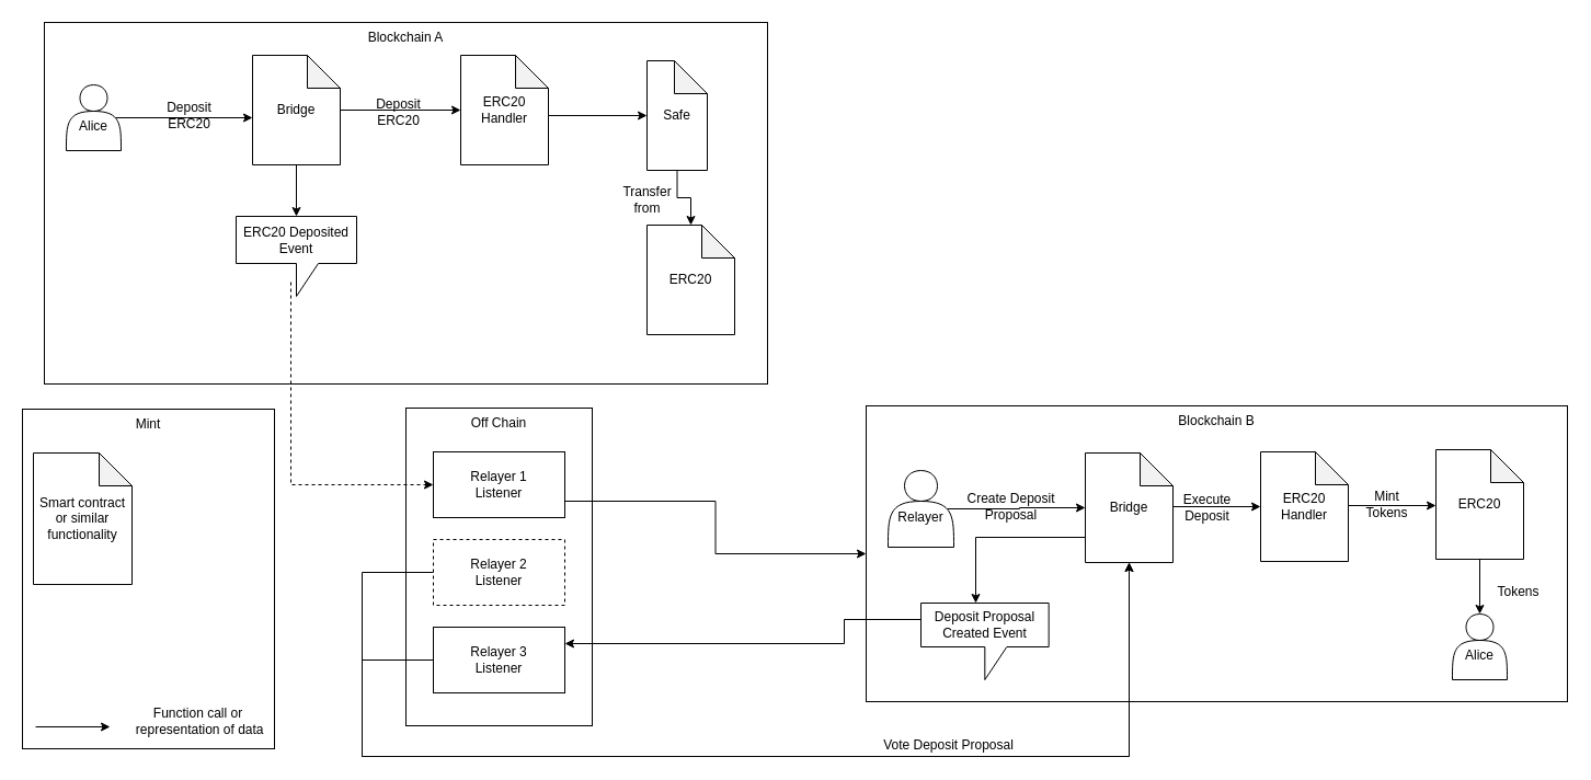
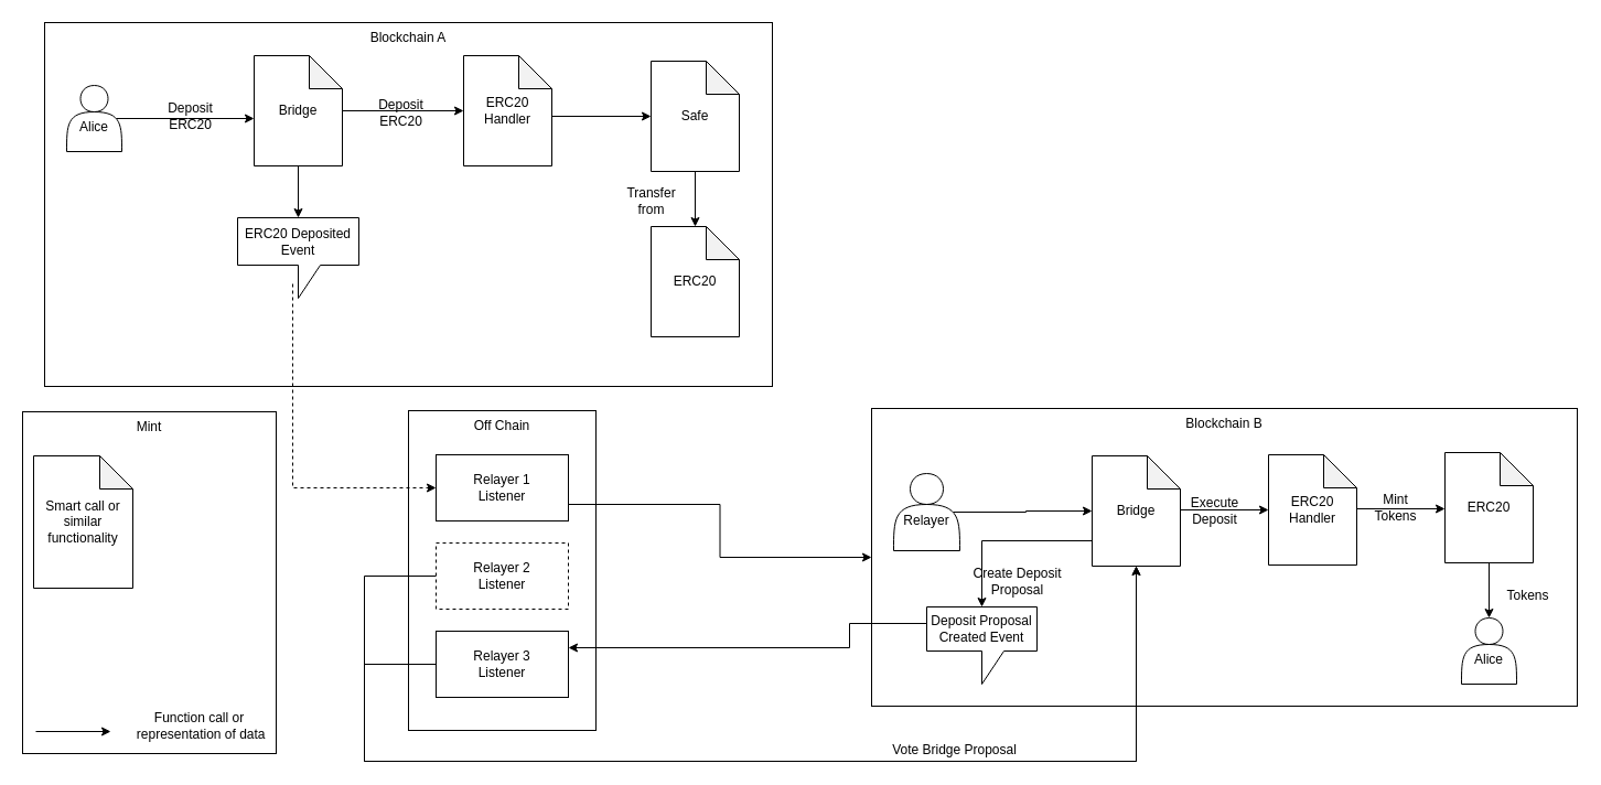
- <mxCell id="16" value="Safe" style="shape=note;whiteSpace=wrap;html=1;backgroundOutline=1;darkOpacity=0.05;" parent="1" vertex="1"><mxGeometry x="590" y="55" width="55" height="100" as="geometry" /></mxCell>
+ <mxCell id="16" value="Safe" style="shape=note;whiteSpace=wrap;html=1;backgroundOutline=1;darkOpacity=0.05;" parent="1" vertex="1"><mxGeometry x="590" y="55" width="80" height="100" as="geometry" /></mxCell>
- <mxCell id="19" value="Create Deposit&lt;br&gt;Proposal" style="text;html=1;align=center;verticalAlign=middle;resizable=0;points=[];autosize=1;" parent="1" vertex="1"><mxGeometry x="872" y="447" width="100" height="30" as="geometry" /></mxCell>
+ <mxCell id="19" value="Create Deposit&lt;br&gt;Proposal" style="text;html=1;align=center;verticalAlign=middle;resizable=0;points=[];autosize=1;" parent="1" vertex="1"><mxGeometry x="872" y="512" width="100" height="30" as="geometry" /></mxCell>
- <mxCell id="45" value="Smart contract or similar functionality" style="shape=note;whiteSpace=wrap;html=1;backgroundOutline=1;darkOpacity=0.05;" parent="43" vertex="1"><mxGeometry x="10" y="40" width="90" height="120" as="geometry" /></mxCell>
+ <mxCell id="45" value="Smart call or similar functionality" style="shape=note;whiteSpace=wrap;html=1;backgroundOutline=1;darkOpacity=0.05;" parent="43" vertex="1"><mxGeometry x="10" y="40" width="90" height="120" as="geometry" /></mxCell>
- <mxCell id="25" value="Deposit Proposal Created Event" style="shape=callout;whiteSpace=wrap;html=1;perimeter=calloutPerimeter;" parent="1" vertex="1"><mxGeometry x="840" y="550" width="116.67" height="70" as="geometry" /></mxCell>
+ <mxCell id="25" value="Deposit Proposal Created Event" style="shape=callout;whiteSpace=wrap;html=1;perimeter=calloutPerimeter;" parent="1" vertex="1"><mxGeometry x="840" y="550" width="100" height="70" as="geometry" /></mxCell>
- <mxCell id="26" value="Vote Deposit Proposal" style="text;html=1;align=center;verticalAlign=middle;resizable=0;points=[];autosize=1;" parent="1" vertex="1"><mxGeometry x="800" y="670" width="130" height="20" as="geometry" /></mxCell>
+ <mxCell id="26" value="Vote Bridge Proposal" style="text;html=1;align=center;verticalAlign=middle;resizable=0;points=[];autosize=1;" parent="1" vertex="1"><mxGeometry x="800" y="670" width="130" height="20" as="geometry" /></mxCell>
